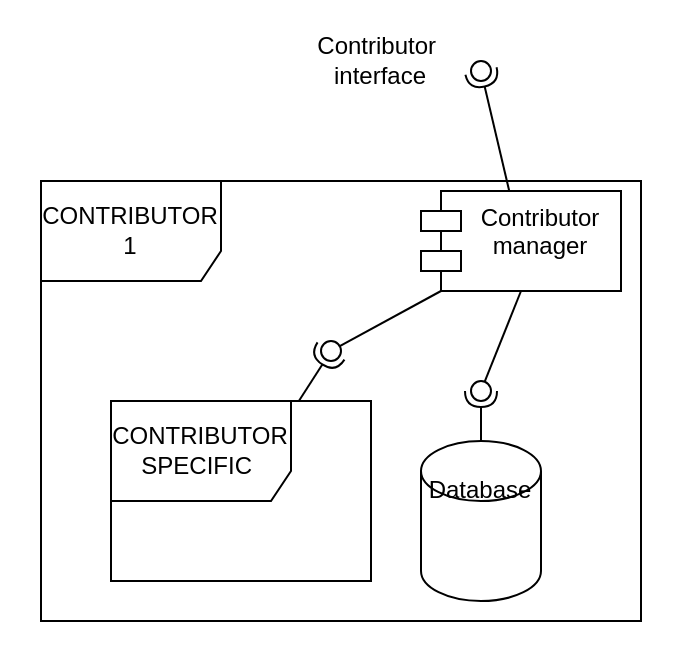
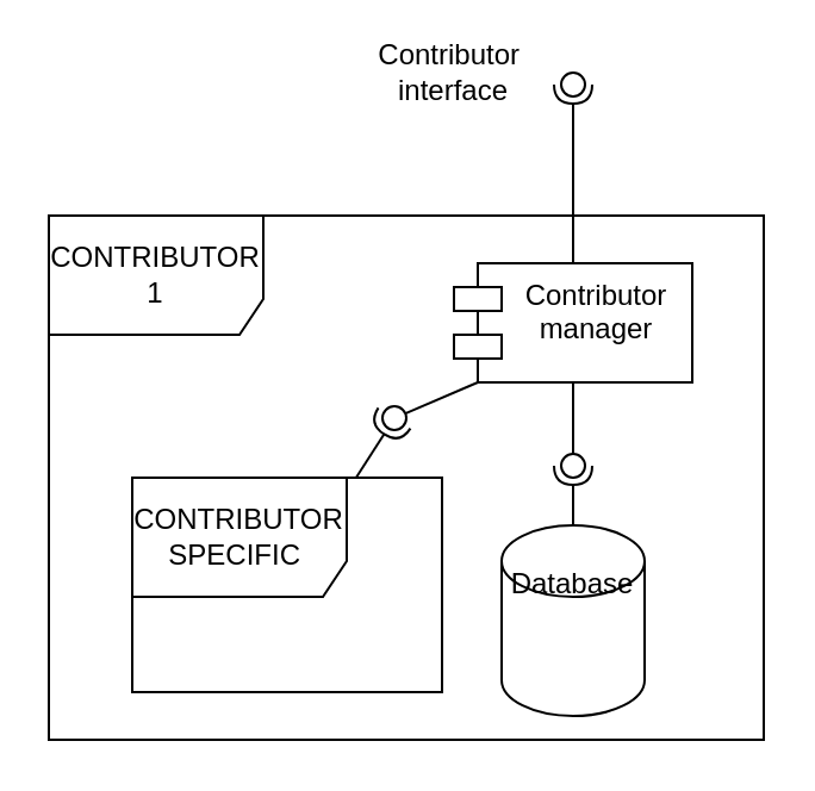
- <mxCell id="3" value="Contributor &#10;manager" style="shape=module;align=left;spacingLeft=20;align=center;verticalAlign=top;" parent="1" vertex="1"><mxGeometry x="210" y="95" width="100" height="50" as="geometry" /></mxCell>
+ <mxCell id="3" value="Contributor &#10;manager" style="shape=module;align=left;spacingLeft=20;align=center;verticalAlign=top;" parent="1" vertex="1"><mxGeometry x="190" y="110" width="100" height="50" as="geometry" /></mxCell>
